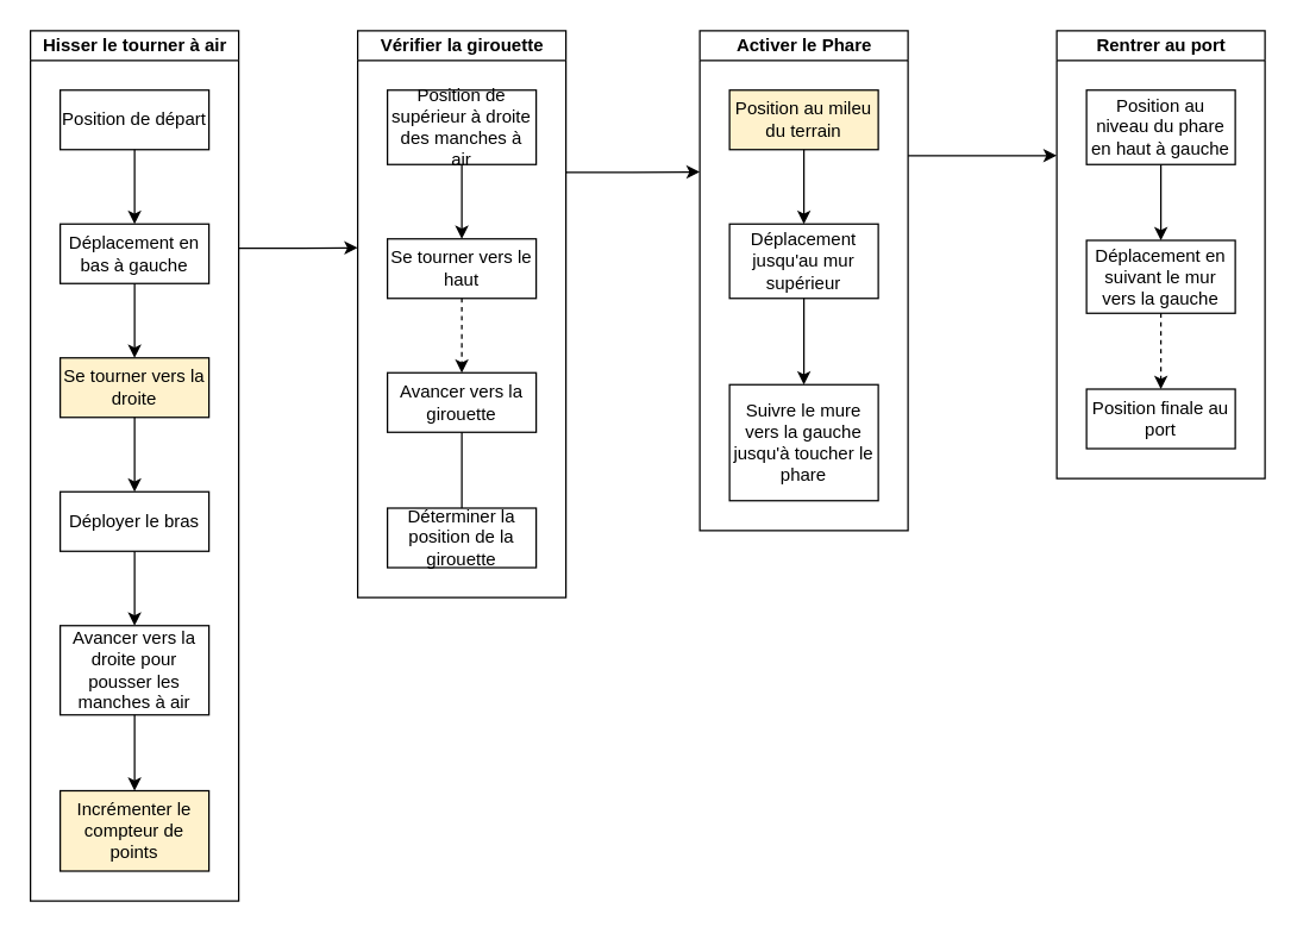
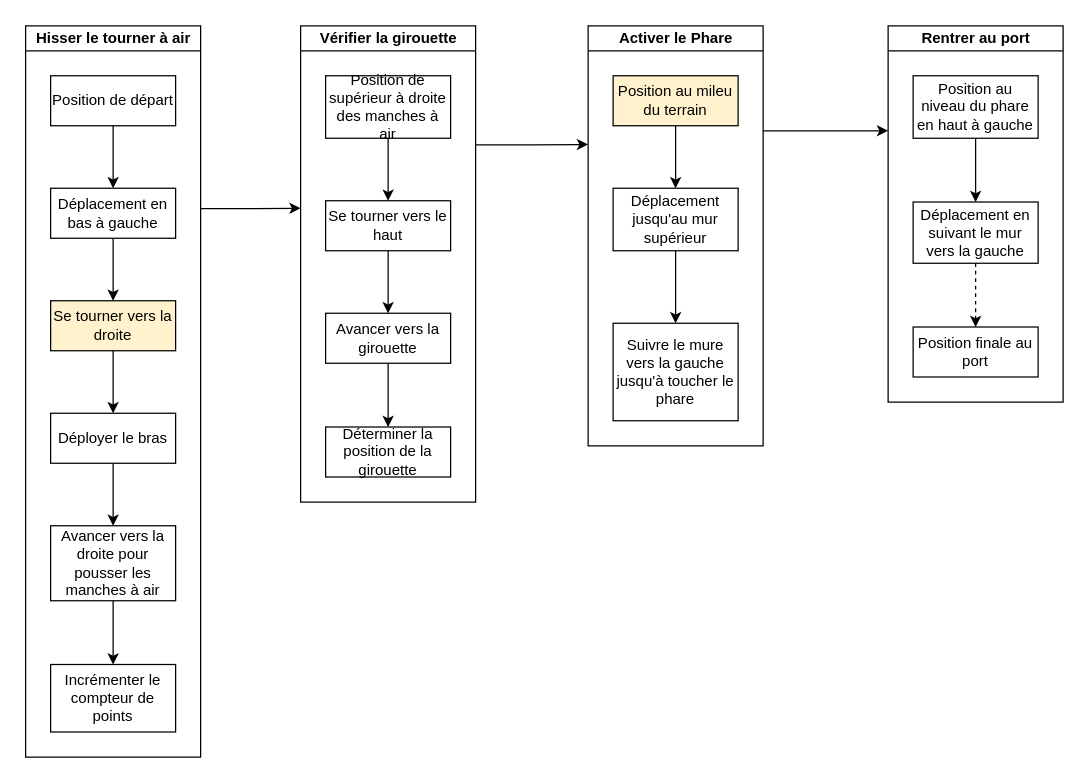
- <mxCell id="20" value="" style="html=1;curved=1;noEdgeStyle=1;orthogonal=1;dashed=1;" edge="1" target="21" source="18" parent="16"><mxGeometry relative="1" as="geometry"><Array as="points"><mxPoint x="70" y="192" /><mxPoint x="70" y="218" /></Array><mxPoint x="720" y="589" as="sourcePoint" /></mxGeometry></mxCell>
+ <mxCell id="20" value="" style="html=1;curved=1;noEdgeStyle=1;orthogonal=1;" edge="1" target="21" source="18" parent="16"><mxGeometry relative="1" as="geometry"><Array as="points"><mxPoint x="70" y="192" /><mxPoint x="70" y="218" /></Array><mxPoint x="720" y="589" as="sourcePoint" /></mxGeometry></mxCell>
- <mxCell id="22" value="" style="html=1;curved=1;noEdgeStyle=1;orthogonal=1;endArrow=none;" edge="1" target="23" source="21" parent="16"><mxGeometry relative="1" as="geometry"><Array as="points"><mxPoint x="70" y="282" /><mxPoint x="70" y="308" /></Array><mxPoint x="700" y="639" as="sourcePoint" /></mxGeometry></mxCell>
+ <mxCell id="22" value="" style="html=1;curved=1;noEdgeStyle=1;orthogonal=1;" edge="1" target="23" source="21" parent="16"><mxGeometry relative="1" as="geometry"><Array as="points"><mxPoint x="70" y="282" /><mxPoint x="70" y="308" /></Array><mxPoint x="700" y="639" as="sourcePoint" /></mxGeometry></mxCell>
- <mxCell id="14" value="Incrémenter le compteur de points" style="whiteSpace=wrap;html=1;fillColor=#fff2cc;" vertex="1" parent="3"><mxGeometry x="20" y="511" width="100" height="54" as="geometry" /></mxCell>
+ <mxCell id="14" value="Incrémenter le compteur de points" style="whiteSpace=wrap;html=1;" vertex="1" parent="3"><mxGeometry x="20" y="511" width="100" height="54" as="geometry" /></mxCell>
